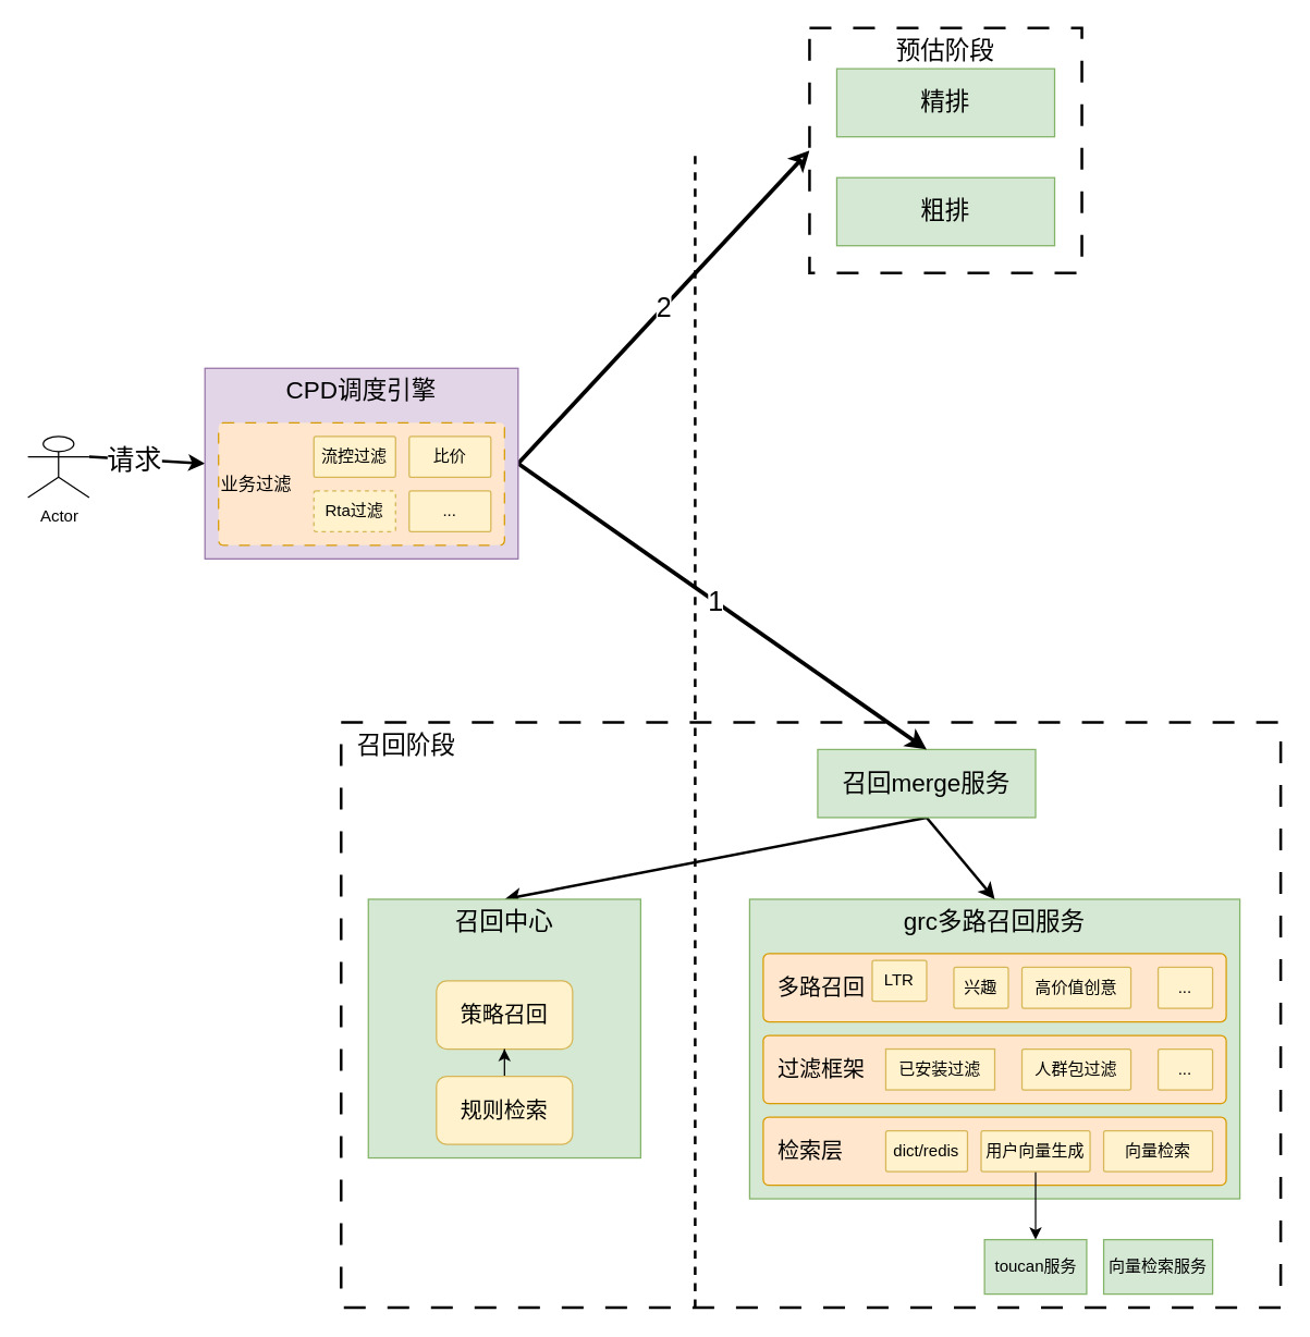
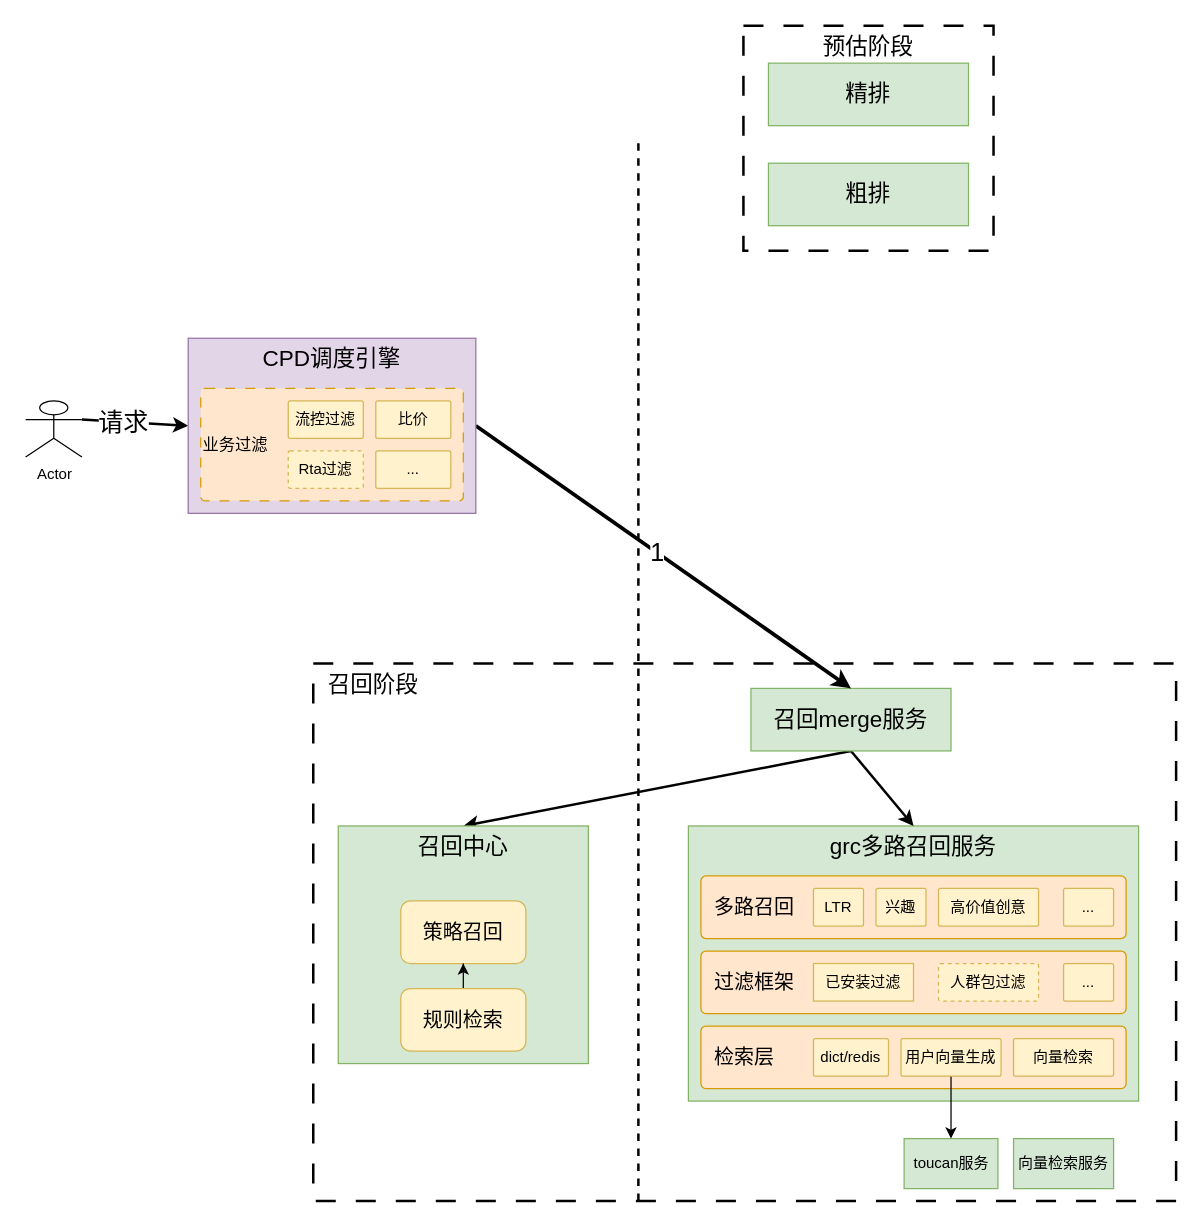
- <mxCell id="31" value="&lt;font style=&quot;font-size: 20px;&quot;&gt;2&lt;/font&gt;" style="rounded=0;orthogonalLoop=1;jettySize=auto;html=1;exitX=0;exitY=0.5;exitDx=0;exitDy=0;entryX=1;entryY=0.5;entryDx=0;entryDy=0;startArrow=classic;startFill=0;endArrow=none;strokeWidth=3;" edge="1" parent="1" source="36" target="40"><mxGeometry relative="1" as="geometry" /></mxCell>
- <mxCell id="9" value="LTR" style="rounded=1;whiteSpace=wrap;html=1;arcSize=5;fillColor=#fff2cc;strokeColor=#d6b656;" vertex="1" parent="1"><mxGeometry x="640" y="705" width="40" height="30" as="geometry" /></mxCell>
+ <mxCell id="9" value="LTR" style="rounded=1;whiteSpace=wrap;html=1;arcSize=5;fillColor=#fff2cc;strokeColor=#d6b656;" vertex="1" parent="1"><mxGeometry x="650" y="710" width="40" height="30" as="geometry" /></mxCell>
- <mxCell id="7" value="人群包过滤" style="rounded=1;whiteSpace=wrap;html=1;arcSize=5;fillColor=#fff2cc;strokeColor=#d6b656;" vertex="1" parent="1"><mxGeometry x="750" y="770" width="80" height="30" as="geometry" /></mxCell>
+ <mxCell id="7" value="人群包过滤" style="rounded=1;whiteSpace=wrap;html=1;arcSize=5;fillColor=#fff2cc;strokeColor=#d6b656;dashed=1;" vertex="1" parent="1"><mxGeometry x="750" y="770" width="80" height="30" as="geometry" /></mxCell>
